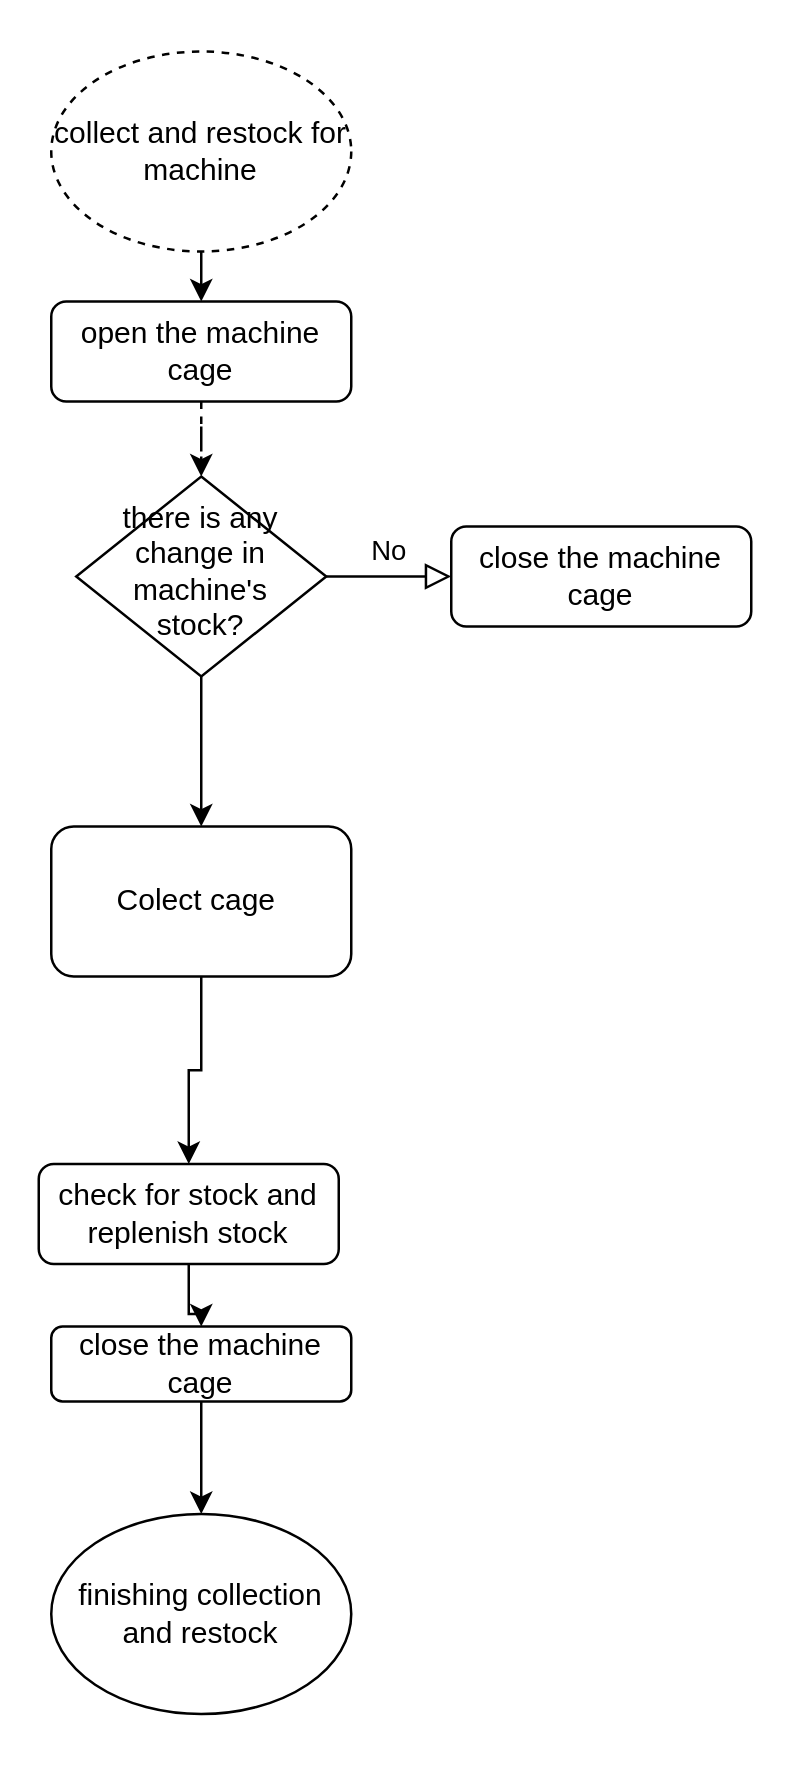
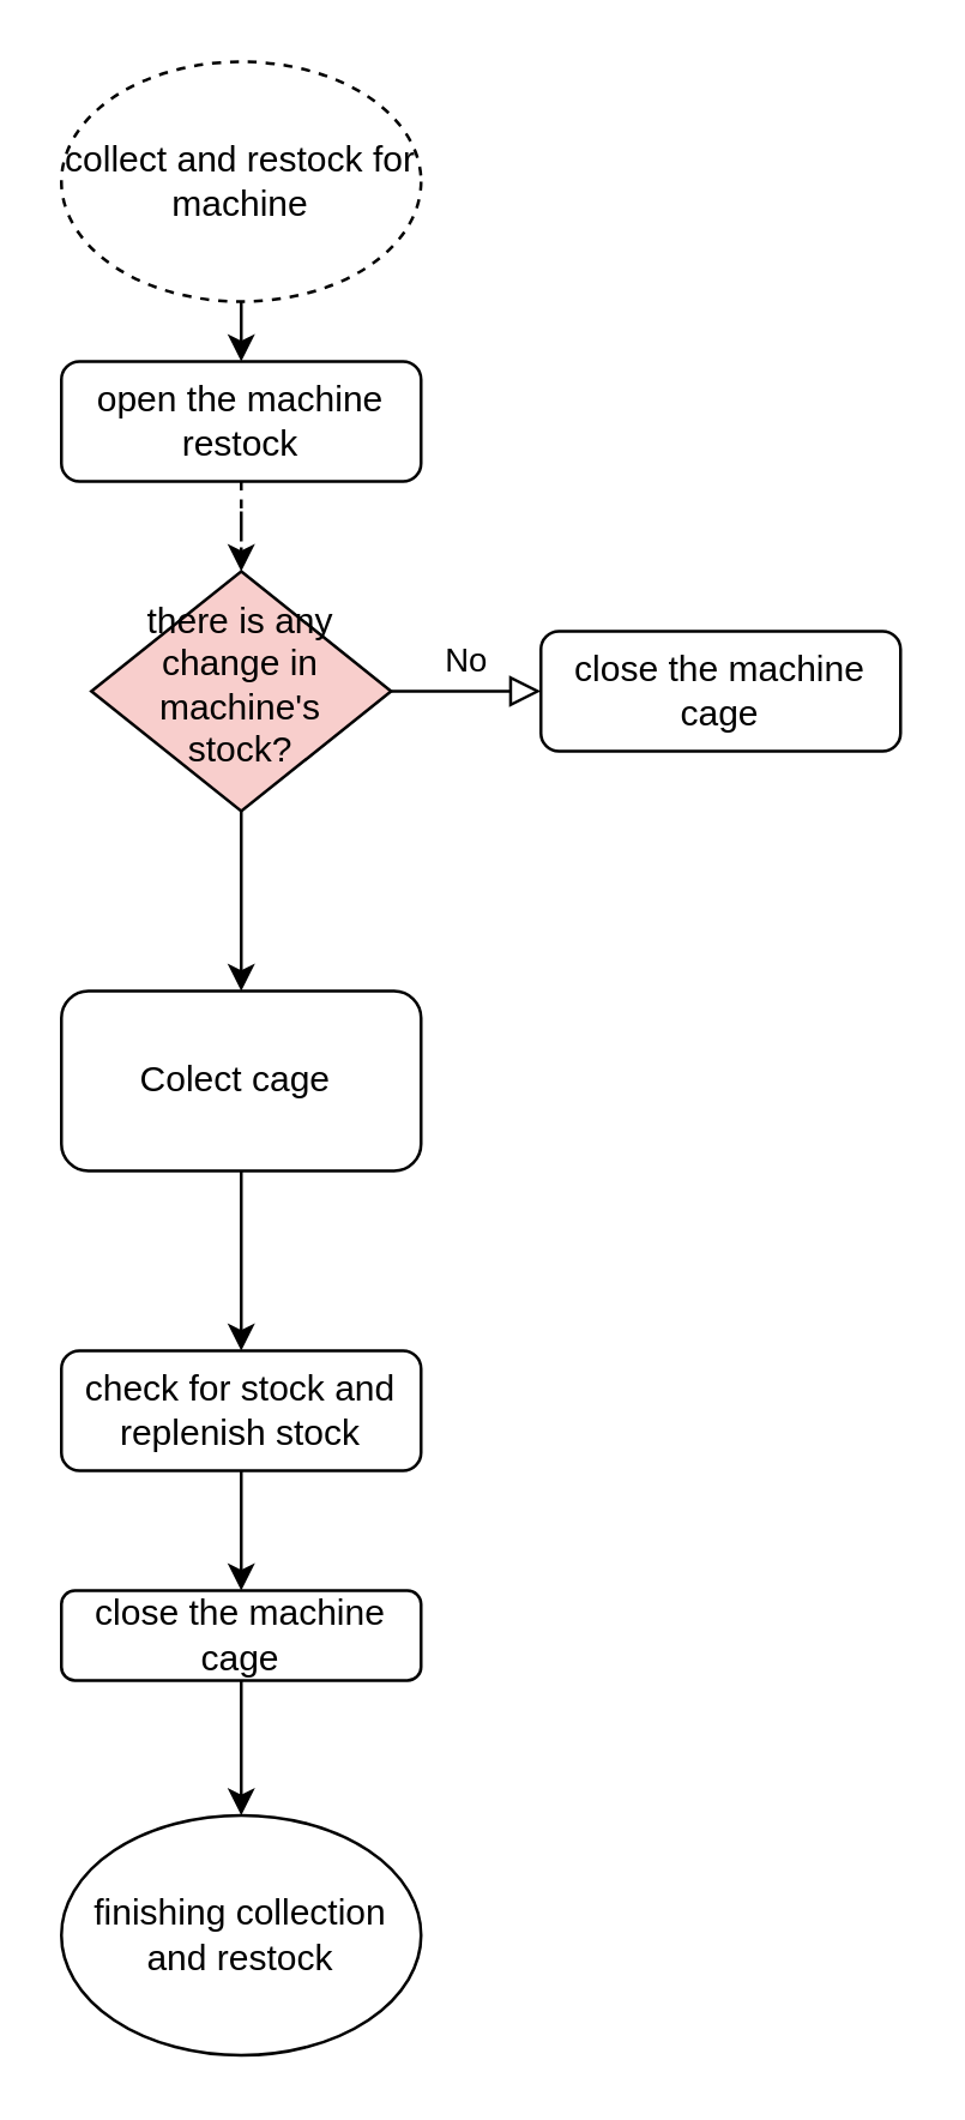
- <mxCell id="15" value="open the machine cage" style="rounded=1;whiteSpace=wrap;html=1;" vertex="1" parent="1"><mxGeometry x="20" y="120" width="120" height="40" as="geometry" /></mxCell>
+ <mxCell id="15" value="open the machine restock" style="rounded=1;whiteSpace=wrap;html=1;" vertex="1" parent="1"><mxGeometry x="20" y="120" width="120" height="40" as="geometry" /></mxCell>
- <mxCell id="6" value="there is any change in machine's stock?" style="rhombus;whiteSpace=wrap;html=1;shadow=0;fontFamily=Helvetica;fontSize=12;align=center;strokeWidth=1;spacing=6;spacingTop=-4;" parent="1" vertex="1"><mxGeometry x="30" y="190" width="100" height="80" as="geometry" /></mxCell>
+ <mxCell id="6" value="there is any change in machine's stock?" style="rhombus;whiteSpace=wrap;html=1;shadow=0;fontFamily=Helvetica;fontSize=12;align=center;strokeWidth=1;spacing=6;spacingTop=-4;fillColor=#f8cecc;" parent="1" vertex="1"><mxGeometry x="30" y="190" width="100" height="80" as="geometry" /></mxCell>
- <mxCell id="9" value="check for stock and replenish stock" style="rounded=1;whiteSpace=wrap;html=1;fontSize=12;glass=0;strokeWidth=1;shadow=0;" parent="1" vertex="1"><mxGeometry x="15" y="465" width="120" height="40" as="geometry" /></mxCell>
+ <mxCell id="9" value="check for stock and replenish stock" style="rounded=1;whiteSpace=wrap;html=1;fontSize=12;glass=0;strokeWidth=1;shadow=0;" parent="1" vertex="1"><mxGeometry x="20" y="450" width="120" height="40" as="geometry" /></mxCell>
